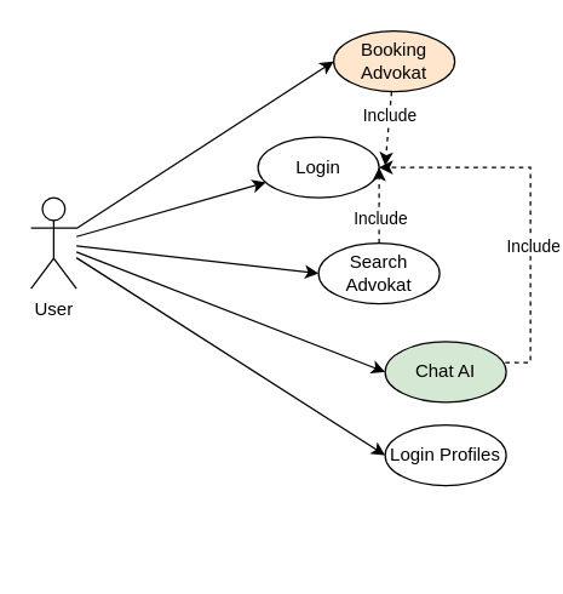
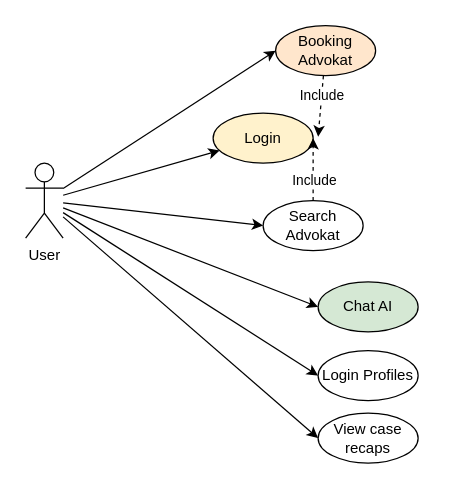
- <mxCell id="9" value="Login" style="ellipse;whiteSpace=wrap;html=1;" vertex="1" parent="1"><mxGeometry x="170" y="90" width="80" height="40" as="geometry" /></mxCell>
+ <mxCell id="9" value="Login" style="ellipse;whiteSpace=wrap;html=1;fillColor=#fff2cc;" vertex="1" parent="1"><mxGeometry x="170" y="90" width="80" height="40" as="geometry" /></mxCell>
- <mxCell id="12" style="rounded=0;orthogonalLoop=1;jettySize=auto;html=1;entryX=1;entryY=0.5;entryDx=0;entryDy=0;exitX=0.992;exitY=0.343;exitDx=0;exitDy=0;exitPerimeter=0;edgeStyle=elbowEdgeStyle;dashed=1;" edge="1" parent="1" source="14" target="9"><mxGeometry relative="1" as="geometry"><Array as="points"><mxPoint x="350" y="170" /></Array></mxGeometry></mxCell>
- <mxCell id="13" value="Include" style="edgeLabel;html=1;align=center;verticalAlign=middle;resizable=0;points=[];" vertex="1" connectable="0" parent="12"><mxGeometry x="-0.234" y="-1" relative="1" as="geometry"><mxPoint as="offset" /></mxGeometry></mxCell>
+ <mxCell id="7" style="rounded=0;orthogonalLoop=1;jettySize=auto;html=1;entryX=0;entryY=0.5;entryDx=0;entryDy=0;" edge="1" parent="1" source="8" target="16"><mxGeometry relative="1" as="geometry" /></mxCell>
+ <mxCell id="16" value="View case recaps" style="ellipse;whiteSpace=wrap;html=1;" vertex="1" parent="1"><mxGeometry x="254" y="330" width="80" height="40" as="geometry" /></mxCell>
